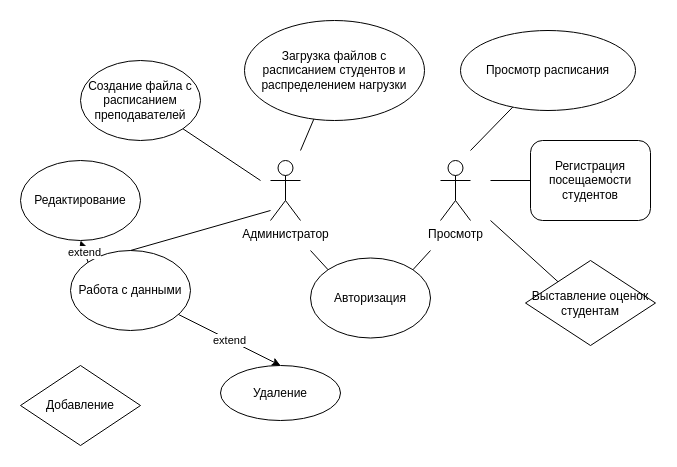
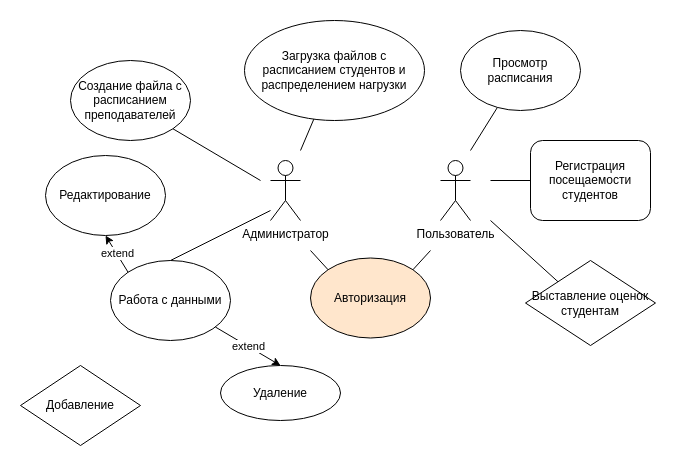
- <mxCell id="11" value="Просмотр расписания" style="ellipse;whiteSpace=wrap;html=1;" vertex="1" parent="1"><mxGeometry x="460" y="30" width="175" height="80" as="geometry" /></mxCell>
+ <mxCell id="11" value="Просмотр расписания" style="ellipse;whiteSpace=wrap;html=1;" vertex="1" parent="1"><mxGeometry x="460" y="30" width="120" height="80" as="geometry" /></mxCell>
- <mxCell id="7" value="Создание файла с расписанием преподавателей" style="ellipse;whiteSpace=wrap;html=1;" vertex="1" parent="1"><mxGeometry x="80" y="60" width="120" height="80" as="geometry" /></mxCell>
+ <mxCell id="7" value="Создание файла с расписанием преподавателей" style="ellipse;whiteSpace=wrap;html=1;" vertex="1" parent="1"><mxGeometry x="70" y="60" width="120" height="80" as="geometry" /></mxCell>
- <mxCell id="8" value="Редактирование" style="ellipse;whiteSpace=wrap;html=1;" vertex="1" parent="1"><mxGeometry x="20" y="160" width="120" height="80" as="geometry" /></mxCell>
+ <mxCell id="8" value="Редактирование" style="ellipse;whiteSpace=wrap;html=1;" vertex="1" parent="1"><mxGeometry x="45" y="155" width="120" height="80" as="geometry" /></mxCell>
- <mxCell id="2" value="Просмотр" style="shape=umlActor;verticalLabelPosition=bottom;verticalAlign=top;html=1;outlineConnect=0;" vertex="1" parent="1"><mxGeometry x="440" y="160" width="30" height="60" as="geometry" /></mxCell>
+ <mxCell id="2" value="Пользователь" style="shape=umlActor;verticalLabelPosition=bottom;verticalAlign=top;html=1;outlineConnect=0;" vertex="1" parent="1"><mxGeometry x="440" y="160" width="30" height="60" as="geometry" /></mxCell>
- <mxCell id="6" value="Работа с данными" style="ellipse;whiteSpace=wrap;html=1;" vertex="1" parent="1"><mxGeometry x="70" y="250" width="120" height="80" as="geometry" /></mxCell>
+ <mxCell id="6" value="Работа с данными" style="ellipse;whiteSpace=wrap;html=1;" vertex="1" parent="1"><mxGeometry x="110" y="260" width="120" height="80" as="geometry" /></mxCell>
- <mxCell id="4" value="Авторизация" style="ellipse;whiteSpace=wrap;html=1;" vertex="1" parent="1"><mxGeometry x="310" y="257.5" width="120" height="80" as="geometry" /></mxCell>
+ <mxCell id="4" value="Авторизация" style="ellipse;whiteSpace=wrap;html=1;fillColor=#ffe6cc;" vertex="1" parent="1"><mxGeometry x="310" y="257.5" width="120" height="80" as="geometry" /></mxCell>
